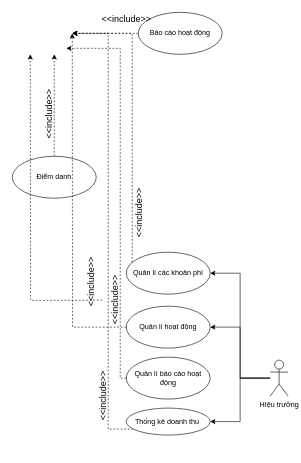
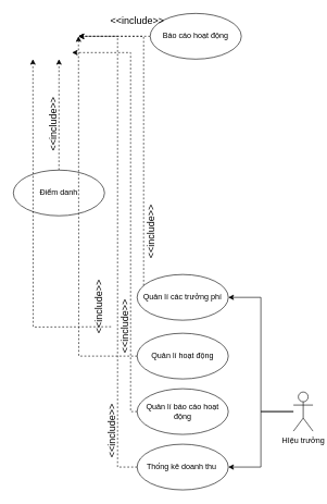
- <mxCell id="22" value="Quản lí các khoản phí" style="ellipse;whiteSpace=wrap;html=1;" vertex="1" parent="1"><mxGeometry x="210" y="420" width="140" height="70" as="geometry" /></mxCell>
+ <mxCell id="22" value="Quản lí các trưởng phí" style="ellipse;whiteSpace=wrap;html=1;" vertex="1" parent="1"><mxGeometry x="210" y="420" width="140" height="70" as="geometry" /></mxCell>
- <mxCell id="8" style="edgeStyle=orthogonalEdgeStyle;rounded=0;orthogonalLoop=1;jettySize=auto;html=1;entryX=1;entryY=0.5;entryDx=0;entryDy=0;fontSize=13;" edge="1" parent="1" source="11" target="13"><mxGeometry relative="1" as="geometry" /></mxCell>
- <mxCell id="18" value="Thống kê doanh thu&amp;nbsp;" style="ellipse;whiteSpace=wrap;html=1;" vertex="1" parent="1"><mxGeometry x="210" y="680" width="140" height="45" as="geometry" /></mxCell>
+ <mxCell id="18" value="Thống kê doanh thu&amp;nbsp;" style="ellipse;whiteSpace=wrap;html=1;" vertex="1" parent="1"><mxGeometry x="210" y="680" width="140" height="70" as="geometry" /></mxCell>
